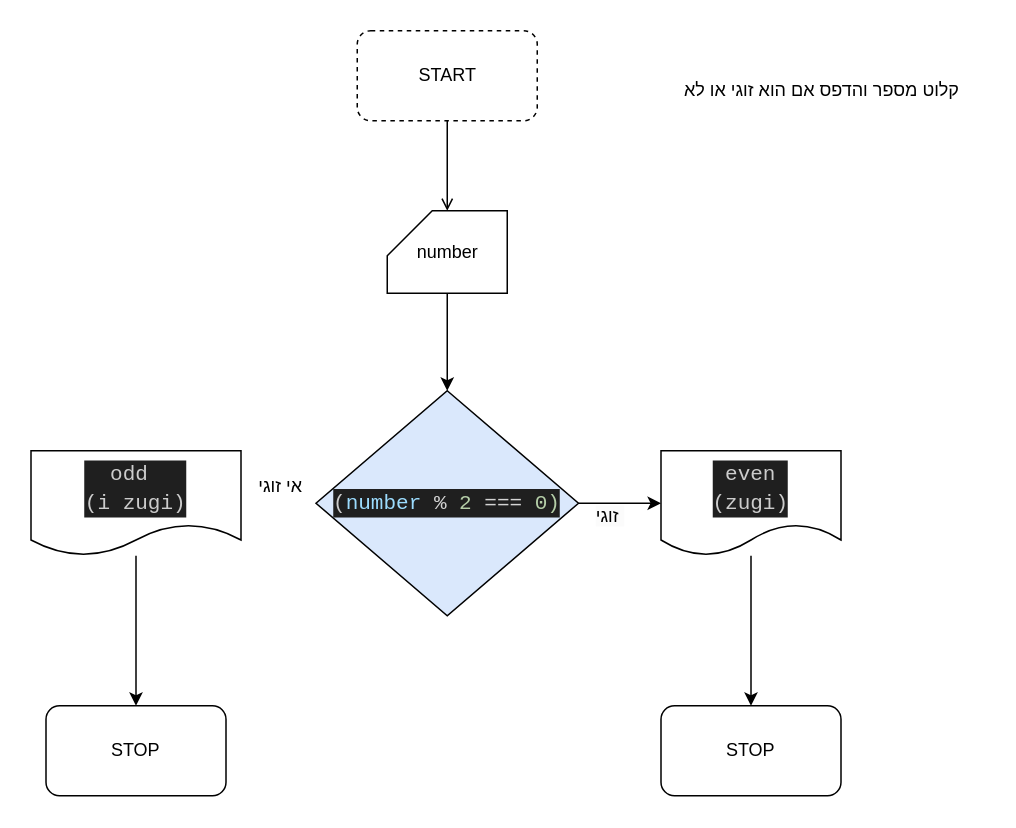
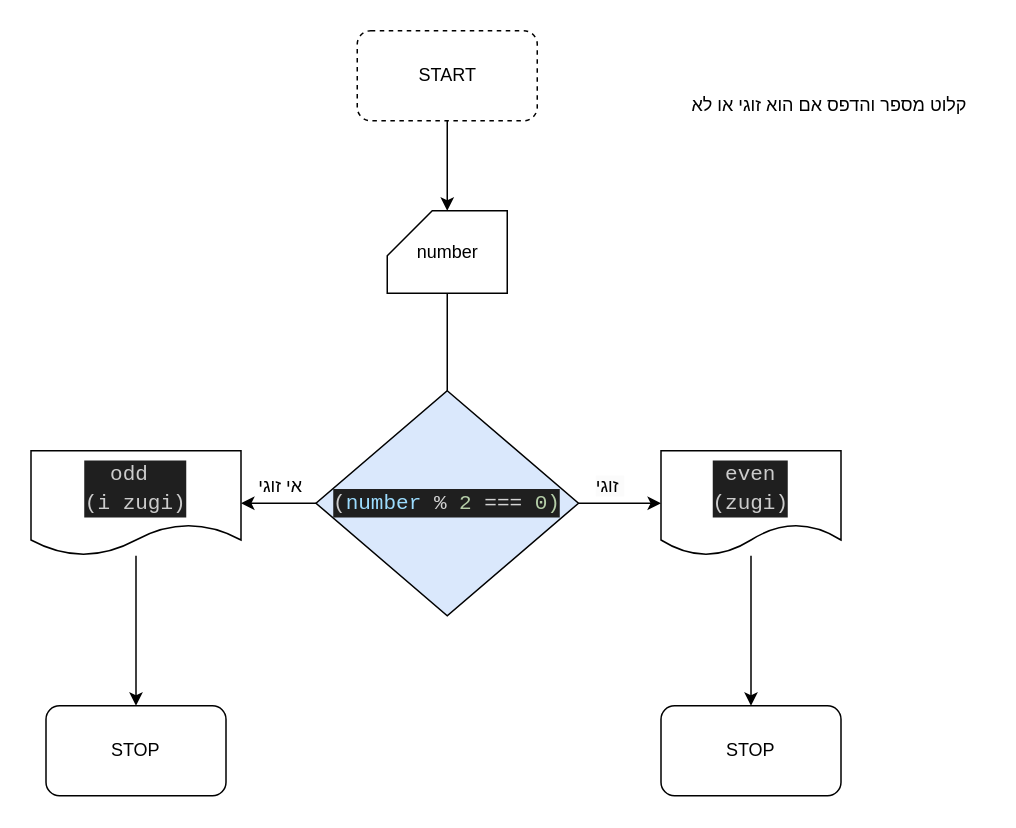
- <mxCell id="5" value="&lt;div&gt;קלוט מספר והדפס אם הוא זוגי או לא&lt;br&gt;&lt;/div&gt;" style="text;html=1;strokeColor=none;fillColor=none;align=center;verticalAlign=middle;whiteSpace=wrap;rounded=0;" parent="1" vertex="1"><mxGeometry x="440" y="30" width="215" height="60" as="geometry" /></mxCell>
+ <mxCell id="5" value="&lt;div&gt;קלוט מספר והדפס אם הוא זוגי או לא&lt;br&gt;&lt;/div&gt;" style="text;html=1;strokeColor=none;fillColor=none;align=center;verticalAlign=middle;whiteSpace=wrap;rounded=0;" parent="1" vertex="1"><mxGeometry x="445" y="40" width="215" height="60" as="geometry" /></mxCell>
- <mxCell id="2" value="" style="edgeStyle=orthogonalEdgeStyle;rounded=0;orthogonalLoop=1;jettySize=auto;html=1;endArrow=open;" edge="1" parent="1" source="3" target="9"><mxGeometry relative="1" as="geometry" /></mxCell>
+ <mxCell id="2" value="" style="edgeStyle=orthogonalEdgeStyle;rounded=0;orthogonalLoop=1;jettySize=auto;html=1;" edge="1" parent="1" source="3" target="9"><mxGeometry relative="1" as="geometry" /></mxCell>
- <mxCell id="8" value="" style="edgeStyle=orthogonalEdgeStyle;rounded=0;orthogonalLoop=1;jettySize=auto;html=1;" edge="1" parent="1" source="9" target="14"><mxGeometry relative="1" as="geometry" /></mxCell>
+ <mxCell id="8" value="" style="edgeStyle=orthogonalEdgeStyle;rounded=0;orthogonalLoop=1;jettySize=auto;html=1;endArrow=none;" edge="1" parent="1" source="9" target="14"><mxGeometry relative="1" as="geometry" /></mxCell>
+ <mxCell id="13" value="" style="edgeStyle=orthogonalEdgeStyle;rounded=0;orthogonalLoop=1;jettySize=auto;html=1;" edge="1" parent="1" source="14" target="11"><mxGeometry relative="1" as="geometry" /></mxCell>
- <mxCell id="16" value="&lt;span style=&quot;color: rgb(0, 0, 0); font-family: Helvetica; font-size: 12px; font-style: normal; font-variant-ligatures: normal; font-variant-caps: normal; font-weight: 400; letter-spacing: normal; orphans: 2; text-align: center; text-indent: 0px; text-transform: none; widows: 2; word-spacing: 0px; -webkit-text-stroke-width: 0px; background-color: rgb(251, 251, 251); text-decoration-thickness: initial; text-decoration-style: initial; text-decoration-color: initial; float: none; display: inline !important;&quot;&gt;זוגי&lt;span&gt;&amp;nbsp;&lt;/span&gt;&lt;/span&gt;" style="text;whiteSpace=wrap;html=1;" vertex="1" parent="1"><mxGeometry x="395" y="330" width="20" height="30" as="geometry" /></mxCell>
+ <mxCell id="16" value="&lt;span style=&quot;color: rgb(0, 0, 0); font-family: Helvetica; font-size: 12px; font-style: normal; font-variant-ligatures: normal; font-variant-caps: normal; font-weight: 400; letter-spacing: normal; orphans: 2; text-align: center; text-indent: 0px; text-transform: none; widows: 2; word-spacing: 0px; -webkit-text-stroke-width: 0px; background-color: rgb(251, 251, 251); text-decoration-thickness: initial; text-decoration-style: initial; text-decoration-color: initial; float: none; display: inline !important;&quot;&gt;זוגי&lt;span&gt;&amp;nbsp;&lt;/span&gt;&lt;/span&gt;" style="text;whiteSpace=wrap;html=1;" vertex="1" parent="1"><mxGeometry x="395" y="310" width="20" height="30" as="geometry" /></mxCell>
